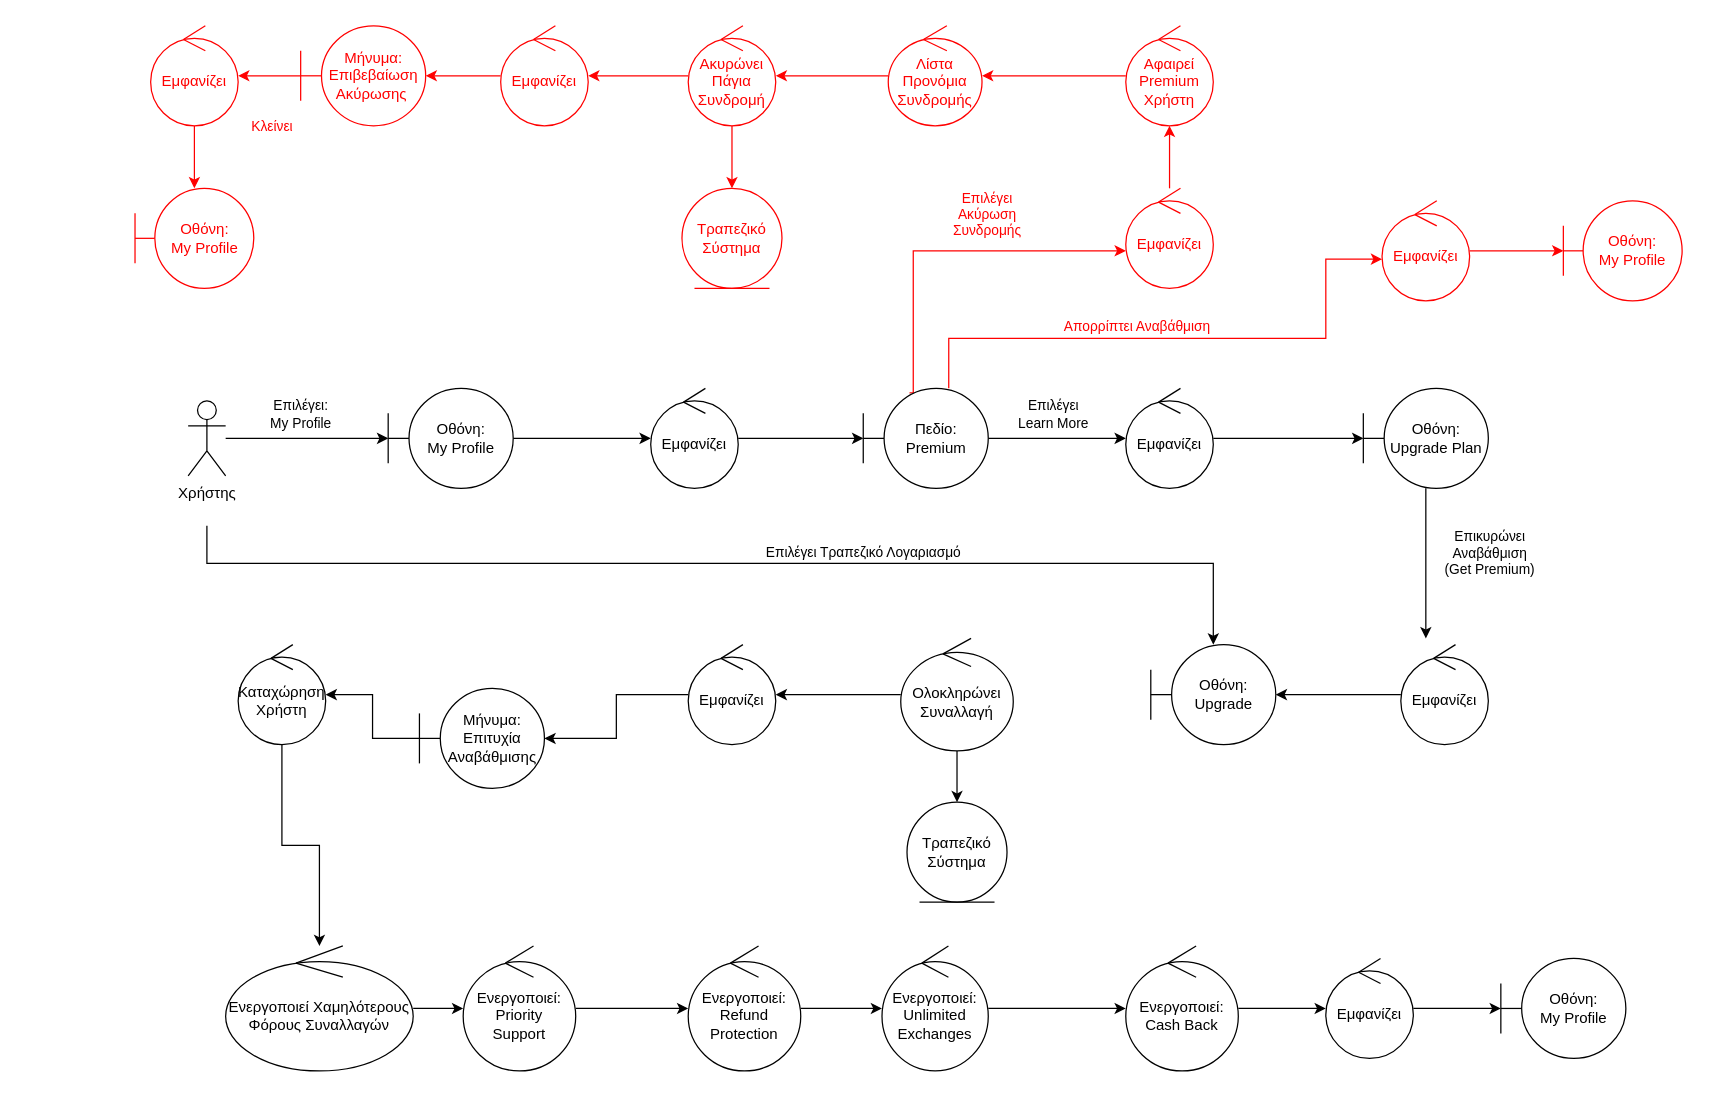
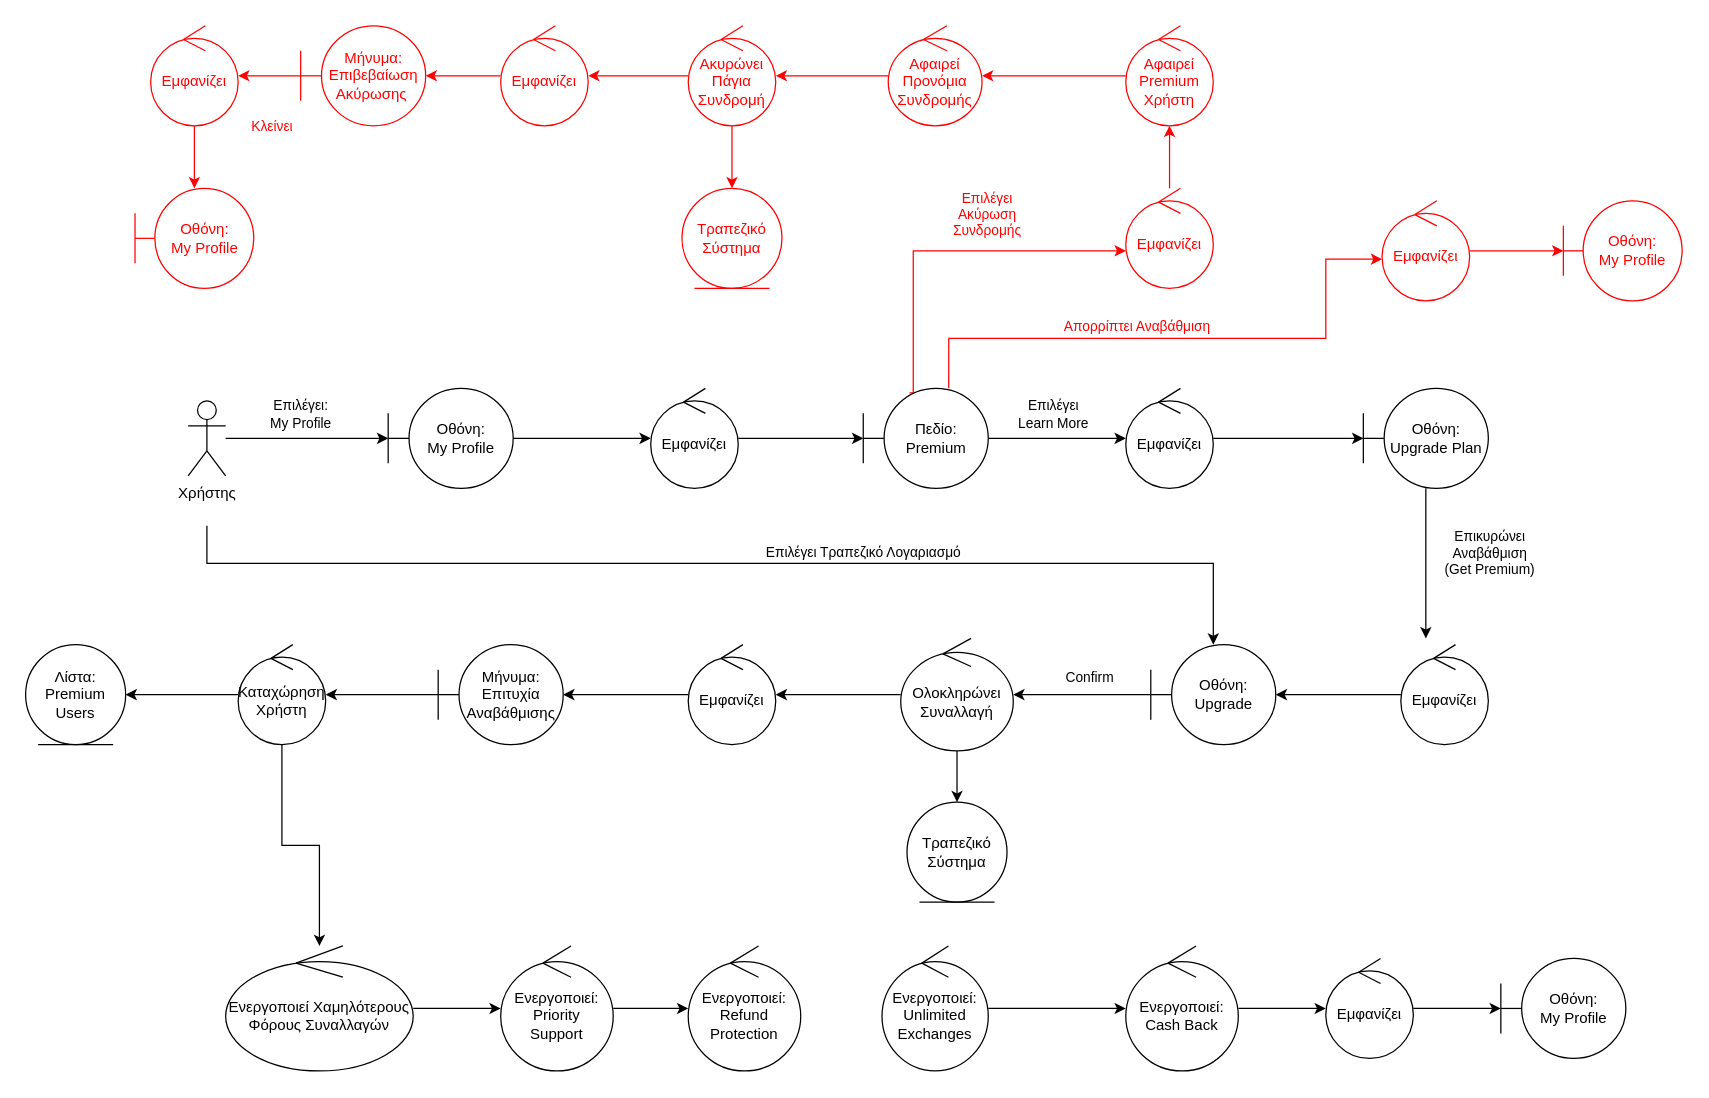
- <mxCell id="58" value="&lt;font color=&quot;#ff0000&quot;&gt;Λίστα Προνόμια Συνδρομής&lt;/font&gt;" style="ellipse;shape=umlControl;whiteSpace=wrap;html=1;strokeColor=#FF0000;" vertex="1" parent="1"><mxGeometry x="710" y="20" width="75" height="80" as="geometry" /></mxCell>
+ <mxCell id="58" value="&lt;font color=&quot;#ff0000&quot;&gt;Αφαιρεί Προνόμια Συνδρομής&lt;/font&gt;" style="ellipse;shape=umlControl;whiteSpace=wrap;html=1;strokeColor=#FF0000;" vertex="1" parent="1"><mxGeometry x="710" y="20" width="75" height="80" as="geometry" /></mxCell>
+ <mxCell id="38" value="Λίστα: Premium Users" style="ellipse;shape=umlEntity;whiteSpace=wrap;html=1;" vertex="1" parent="1"><mxGeometry x="20" y="515" width="80" height="80" as="geometry" /></mxCell>
+ <mxCell id="35" value="" style="edgeStyle=orthogonalEdgeStyle;rounded=0;orthogonalLoop=1;jettySize=auto;html=1;" edge="1" parent="1" source="37" target="38"><mxGeometry relative="1" as="geometry" /></mxCell>
+ <mxCell id="25" value="" style="edgeStyle=orthogonalEdgeStyle;rounded=0;orthogonalLoop=1;jettySize=auto;html=1;" edge="1" parent="1" source="27" target="30"><mxGeometry relative="1" as="geometry" /></mxCell>
+ <mxCell id="26" value="Confirm" style="edgeLabel;html=1;align=center;verticalAlign=middle;resizable=0;points=[];" vertex="1" connectable="0" parent="25"><mxGeometry x="-0.303" y="-2" relative="1" as="geometry"><mxPoint x="-12" y="-13" as="offset" /></mxGeometry></mxCell>
- <mxCell id="34" value="Μήνυμα: Επιτυχία Αναβάθμισης" style="shape=umlBoundary;whiteSpace=wrap;html=1;" vertex="1" parent="1"><mxGeometry x="335" y="550" width="100" height="80" as="geometry" /></mxCell>
+ <mxCell id="34" value="Μήνυμα: Επιτυχία Αναβάθμισης" style="shape=umlBoundary;whiteSpace=wrap;html=1;" vertex="1" parent="1"><mxGeometry x="350" y="515" width="100" height="80" as="geometry" /></mxCell>
- <mxCell id="43" value="Ενεργοποιεί:&lt;br&gt;Priority &lt;br&gt;Support" style="ellipse;shape=umlControl;whiteSpace=wrap;html=1;" vertex="1" parent="1"><mxGeometry x="370" y="756" width="90" height="100" as="geometry" /></mxCell>
+ <mxCell id="43" value="Ενεργοποιεί:&lt;br&gt;Priority &lt;br&gt;Support" style="ellipse;shape=umlControl;whiteSpace=wrap;html=1;" vertex="1" parent="1"><mxGeometry x="400" y="756" width="90" height="100" as="geometry" /></mxCell>
- <mxCell id="44" value="" style="edgeStyle=orthogonalEdgeStyle;rounded=0;orthogonalLoop=1;jettySize=auto;html=1;" edge="1" parent="1" source="45" target="47"><mxGeometry relative="1" as="geometry" /></mxCell>
